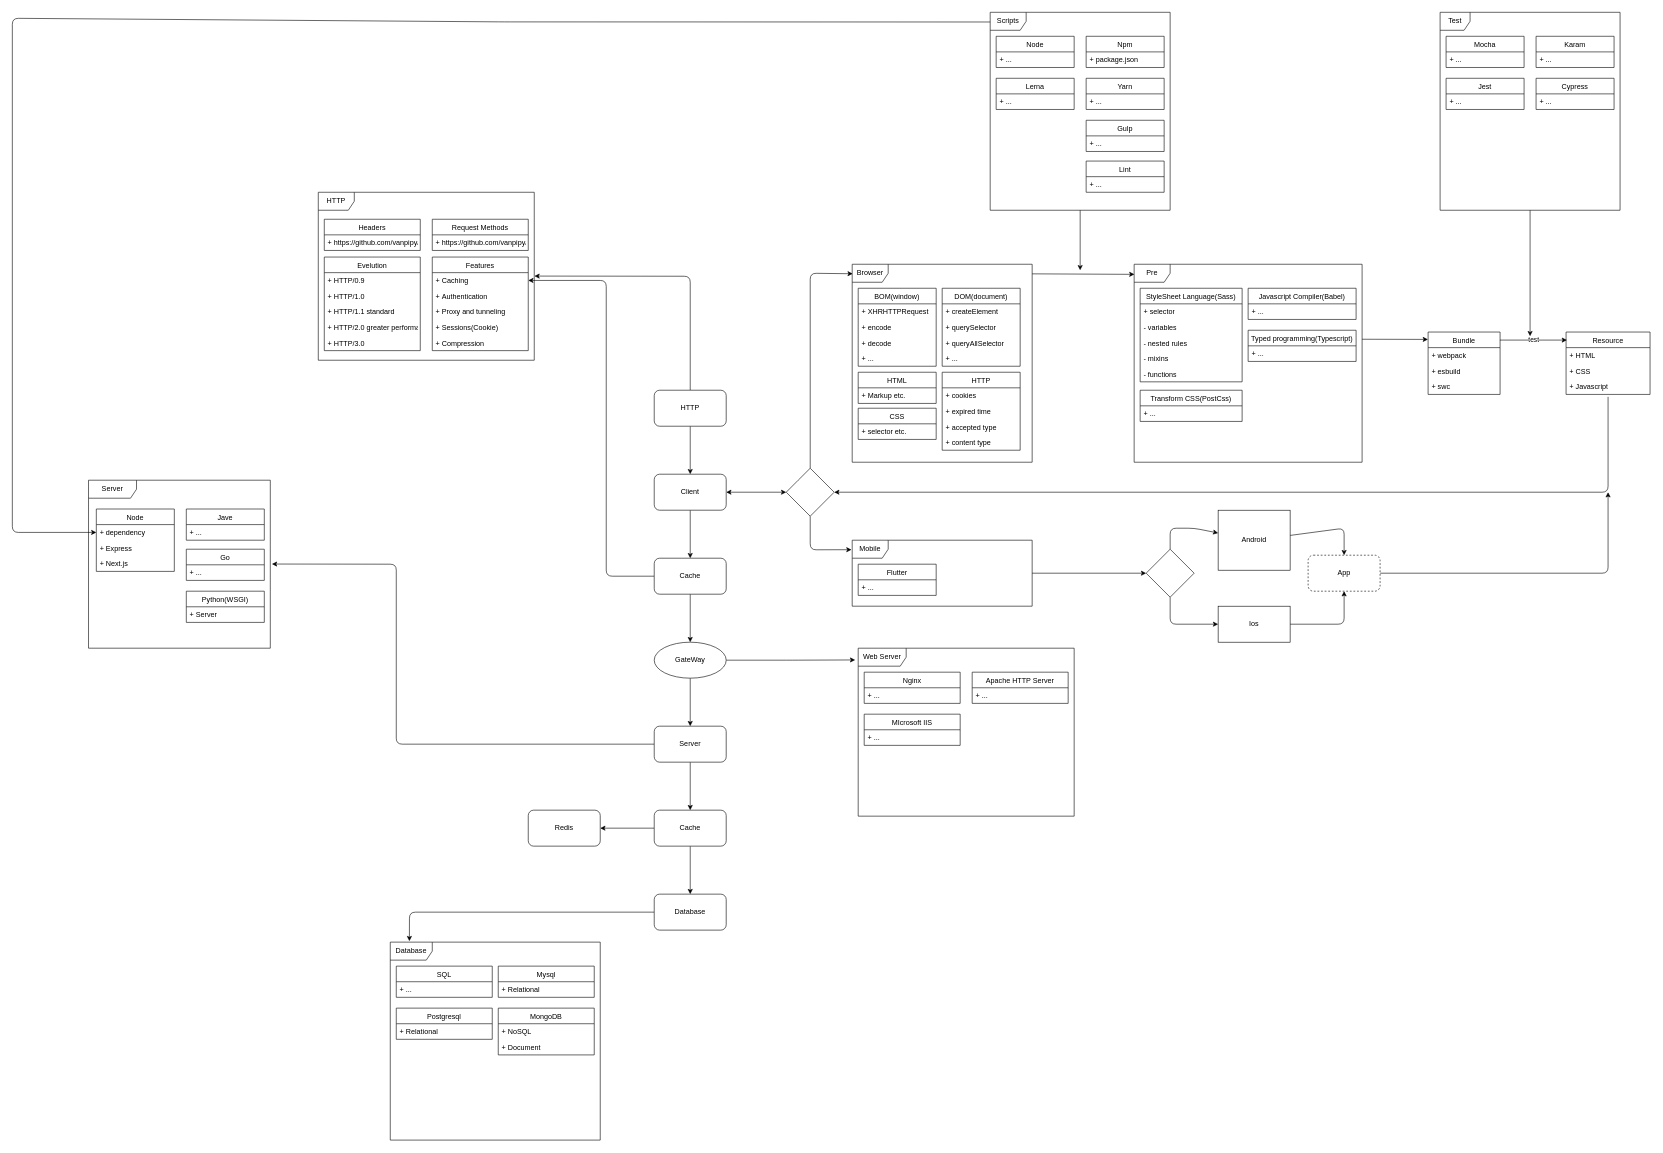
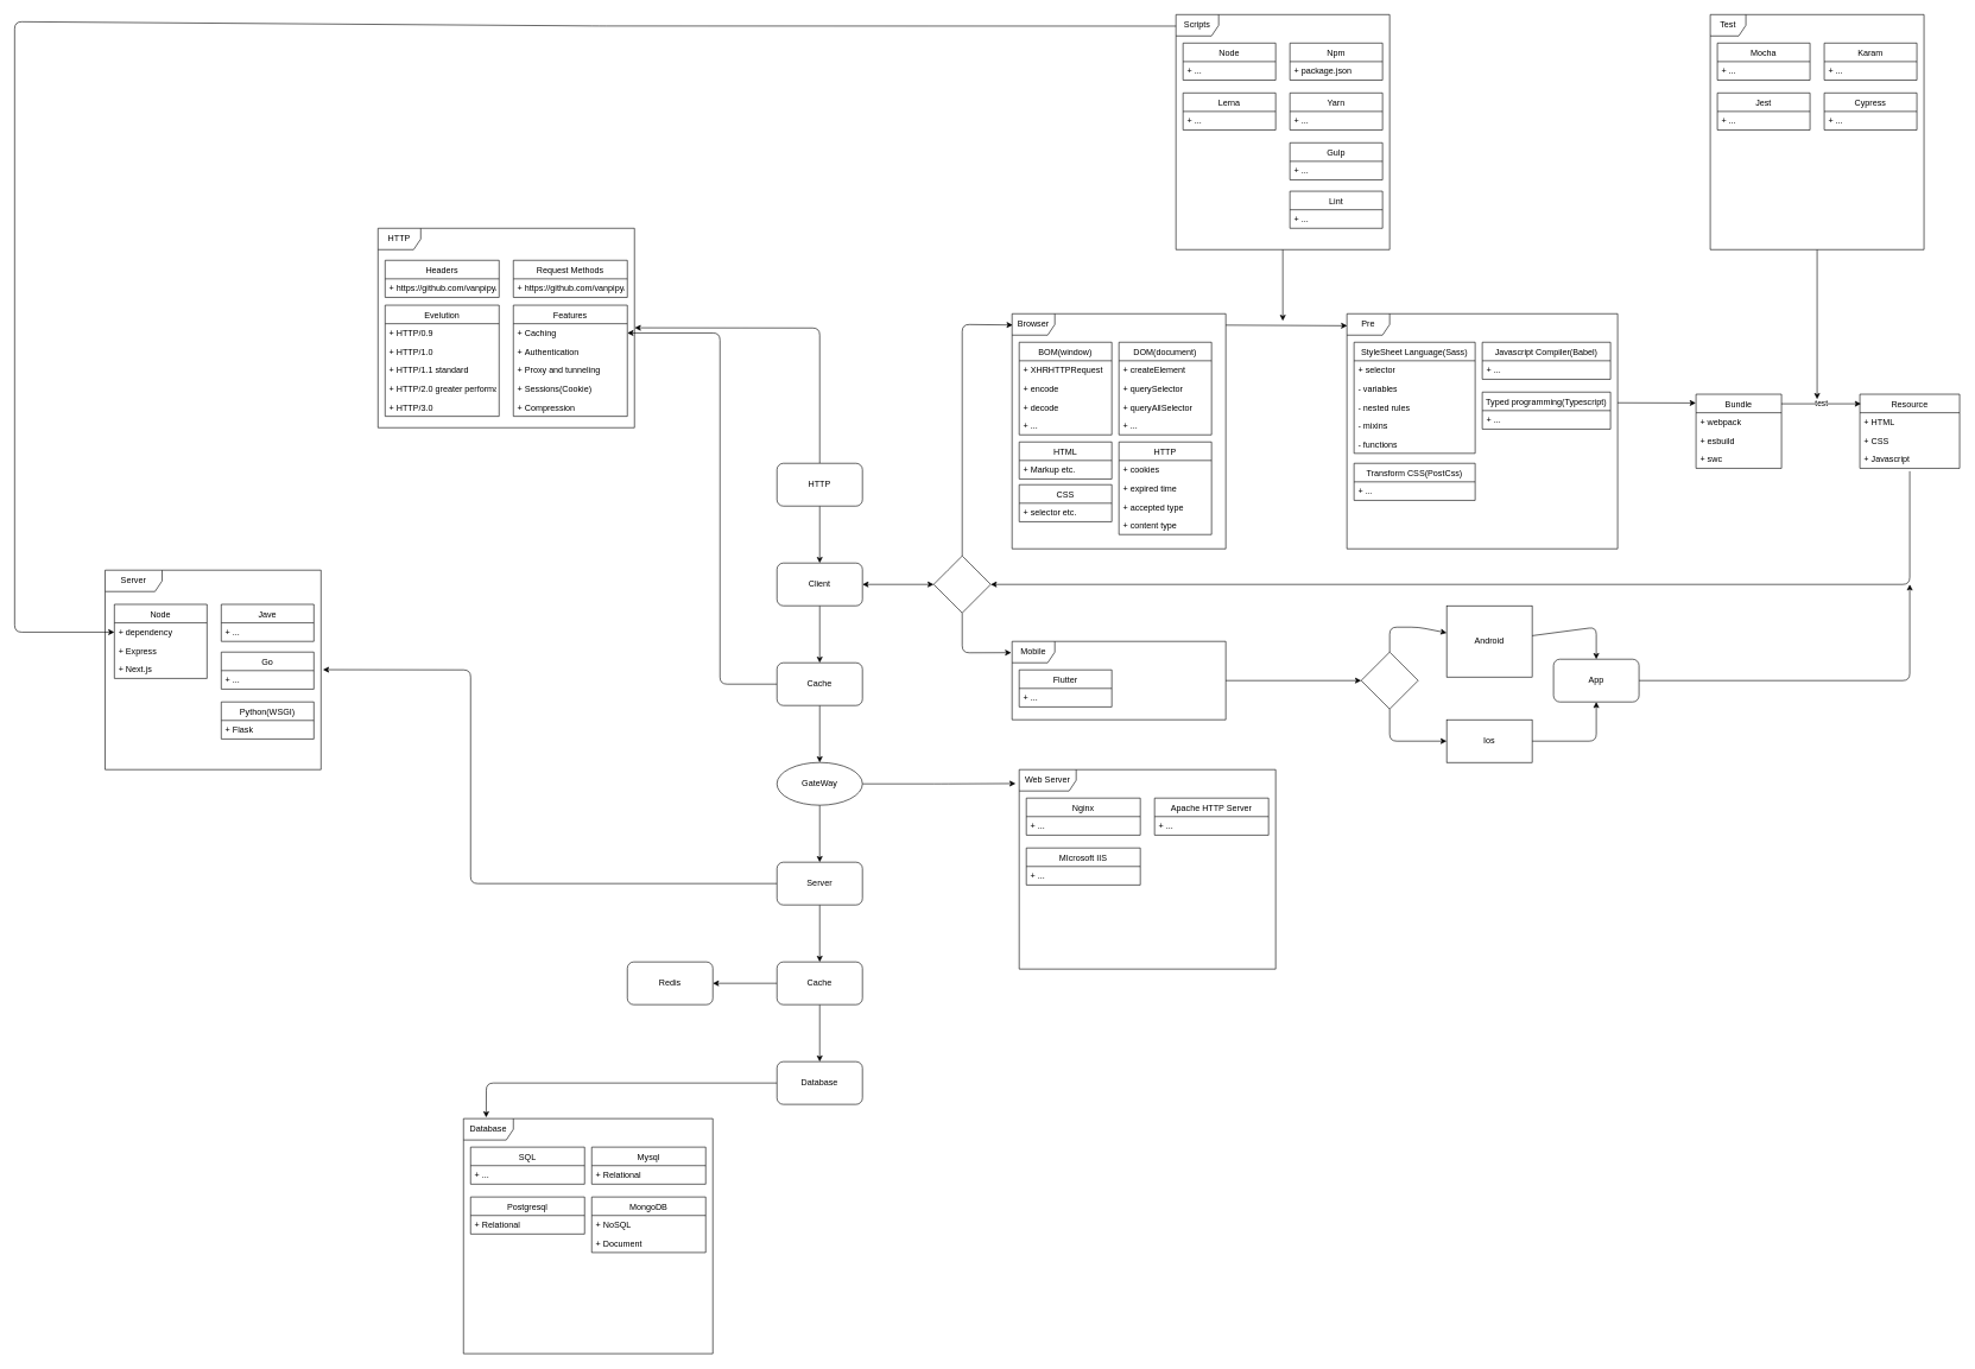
- <mxCell id="83" value="App" style="whiteSpace=wrap;html=1;rounded=1;dashed=1;" parent="1" vertex="1"><mxGeometry x="2180" y="925" width="120" height="60" as="geometry" /></mxCell>
+ <mxCell id="83" value="App" style="whiteSpace=wrap;html=1;rounded=1;" parent="1" vertex="1"><mxGeometry x="2180" y="925" width="120" height="60" as="geometry" /></mxCell>
- <mxCell id="151" value="+ Server" style="text;strokeColor=none;fillColor=none;align=left;verticalAlign=top;spacingLeft=4;spacingRight=4;overflow=hidden;rotatable=0;points=[[0,0.5],[1,0.5]];portConstraint=eastwest;" vertex="1" parent="150"><mxGeometry y="26" width="130" height="26" as="geometry" /></mxCell>
+ <mxCell id="151" value="+ Flask" style="text;strokeColor=none;fillColor=none;align=left;verticalAlign=top;spacingLeft=4;spacingRight=4;overflow=hidden;rotatable=0;points=[[0,0.5],[1,0.5]];portConstraint=eastwest;" vertex="1" parent="150"><mxGeometry y="26" width="130" height="26" as="geometry" /></mxCell>
